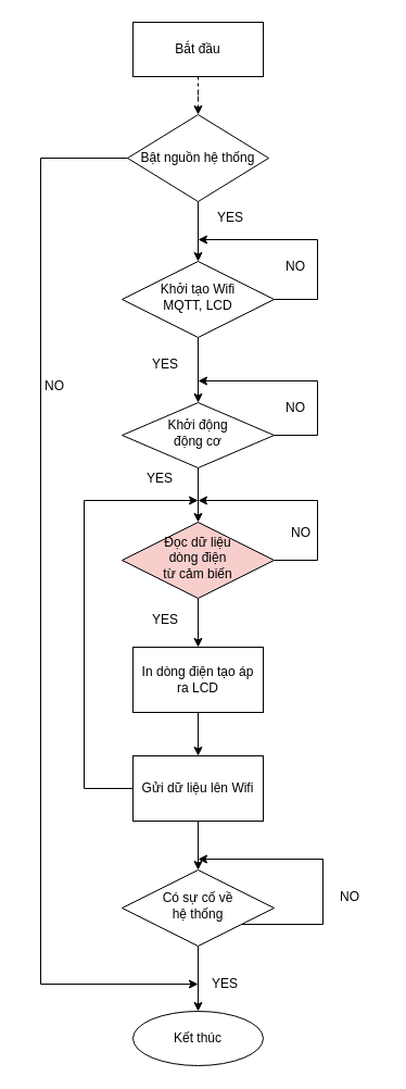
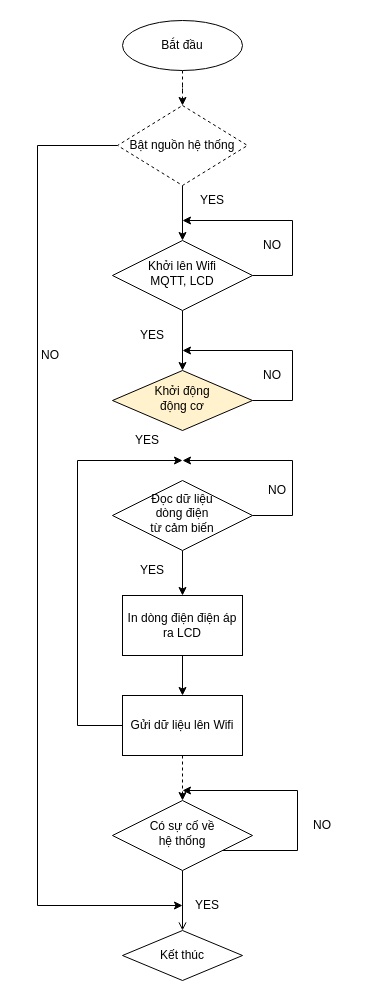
- <mxCell id="9" value="Bắt đầu" style="whiteSpace=wrap;html=1;rounded=0;" parent="1" vertex="1"><mxGeometry x="122" y="20" width="120" height="50" as="geometry" /></mxCell>
+ <mxCell id="9" value="Bắt đầu" style="ellipse;whiteSpace=wrap;html=1;" parent="1" vertex="1"><mxGeometry x="122" y="20" width="120" height="50" as="geometry" /></mxCell>
- <mxCell id="33" value="Bật nguồn hệ thống" style="rhombus;whiteSpace=wrap;html=1;" vertex="1" parent="1"><mxGeometry x="117" y="105" width="130" height="80" as="geometry" /></mxCell>
+ <mxCell id="33" value="Bật nguồn hệ thống" style="rhombus;whiteSpace=wrap;html=1;dashed=1;" vertex="1" parent="1"><mxGeometry x="117" y="105" width="130" height="80" as="geometry" /></mxCell>
- <mxCell id="4" value="Khởi tạo Wifi&lt;br&gt;MQTT, LCD" style="rhombus;whiteSpace=wrap;html=1;shadow=0;fontFamily=Helvetica;fontSize=12;align=center;strokeWidth=1;spacing=6;spacingTop=-4;" parent="1" vertex="1"><mxGeometry x="112" y="240" width="140" height="70" as="geometry" /></mxCell>
+ <mxCell id="4" value="Khởi lên Wifi&lt;br&gt;MQTT, LCD" style="rhombus;whiteSpace=wrap;html=1;shadow=0;fontFamily=Helvetica;fontSize=12;align=center;strokeWidth=1;spacing=6;spacingTop=-4;" parent="1" vertex="1"><mxGeometry x="112" y="240" width="140" height="70" as="geometry" /></mxCell>
- <mxCell id="14" value="Khởi động &lt;br&gt;động cơ" style="rhombus;whiteSpace=wrap;html=1;shadow=0;fontFamily=Helvetica;fontSize=12;align=center;strokeWidth=1;spacing=6;spacingTop=-4;" vertex="1" parent="1"><mxGeometry x="112" y="370" width="140" height="60" as="geometry" /></mxCell>
+ <mxCell id="14" value="Khởi động &lt;br&gt;động cơ" style="rhombus;whiteSpace=wrap;html=1;shadow=0;fontFamily=Helvetica;fontSize=12;align=center;strokeWidth=1;spacing=6;spacingTop=-4;fillColor=#fff2cc;" vertex="1" parent="1"><mxGeometry x="112" y="370" width="140" height="60" as="geometry" /></mxCell>
- <mxCell id="13" style="edgeStyle=orthogonalEdgeStyle;rounded=0;orthogonalLoop=1;jettySize=auto;html=1;entryX=0.5;entryY=0;entryDx=0;entryDy=0;" edge="1" parent="1" source="14" target="7"><mxGeometry relative="1" as="geometry" /></mxCell>
- <mxCell id="7" value="Đọc dữ liệu &lt;br&gt;dòng điện &lt;br&gt;từ cảm biến" style="rhombus;whiteSpace=wrap;html=1;shadow=0;fontFamily=Helvetica;fontSize=12;align=center;strokeWidth=1;spacing=6;spacingTop=-4;fillColor=#f8cecc;" parent="1" vertex="1"><mxGeometry x="112" y="480" width="140" height="70" as="geometry" /></mxCell>
+ <mxCell id="7" value="Đọc dữ liệu &lt;br&gt;dòng điện &lt;br&gt;từ cảm biến" style="rhombus;whiteSpace=wrap;html=1;shadow=0;fontFamily=Helvetica;fontSize=12;align=center;strokeWidth=1;spacing=6;spacingTop=-4;" parent="1" vertex="1"><mxGeometry x="112" y="480" width="140" height="70" as="geometry" /></mxCell>
- <mxCell id="16" value="In dòng điện tạo áp&lt;br&gt;ra LCD" style="rounded=0;whiteSpace=wrap;html=1;" vertex="1" parent="1"><mxGeometry x="122" y="595" width="120" height="60" as="geometry" /></mxCell>
+ <mxCell id="16" value="In dòng điện điện áp&lt;br&gt;ra LCD" style="rounded=0;whiteSpace=wrap;html=1;" vertex="1" parent="1"><mxGeometry x="122" y="595" width="120" height="60" as="geometry" /></mxCell>
- <mxCell id="17" style="edgeStyle=orthogonalEdgeStyle;rounded=0;orthogonalLoop=1;jettySize=auto;html=1;entryX=0.5;entryY=0;entryDx=0;entryDy=0;" edge="1" parent="1" source="19" target="22"><mxGeometry relative="1" as="geometry" /></mxCell>
+ <mxCell id="17" style="edgeStyle=orthogonalEdgeStyle;rounded=0;orthogonalLoop=1;jettySize=auto;html=1;entryX=0.5;entryY=0;entryDx=0;entryDy=0;dashed=1;" edge="1" parent="1" source="19" target="22"><mxGeometry relative="1" as="geometry" /></mxCell>
- <mxCell id="21" style="edgeStyle=orthogonalEdgeStyle;rounded=0;orthogonalLoop=1;jettySize=auto;html=1;entryX=0.5;entryY=0;entryDx=0;entryDy=0;" edge="1" parent="1" source="22" target="23"><mxGeometry relative="1" as="geometry" /></mxCell>
+ <mxCell id="21" style="edgeStyle=orthogonalEdgeStyle;rounded=0;orthogonalLoop=1;jettySize=auto;html=1;entryX=0.5;entryY=0;entryDx=0;entryDy=0;endArrow=open;" edge="1" parent="1" source="22" target="23"><mxGeometry relative="1" as="geometry" /></mxCell>
- <mxCell id="23" value="Kết thúc" style="ellipse;whiteSpace=wrap;html=1;" vertex="1" parent="1"><mxGeometry x="122" y="930" width="120" height="50" as="geometry" /></mxCell>
+ <mxCell id="23" value="Kết thúc" style="rhombus;whiteSpace=wrap;html=1;" vertex="1" parent="1"><mxGeometry x="122" y="930" width="120" height="50" as="geometry" /></mxCell>
